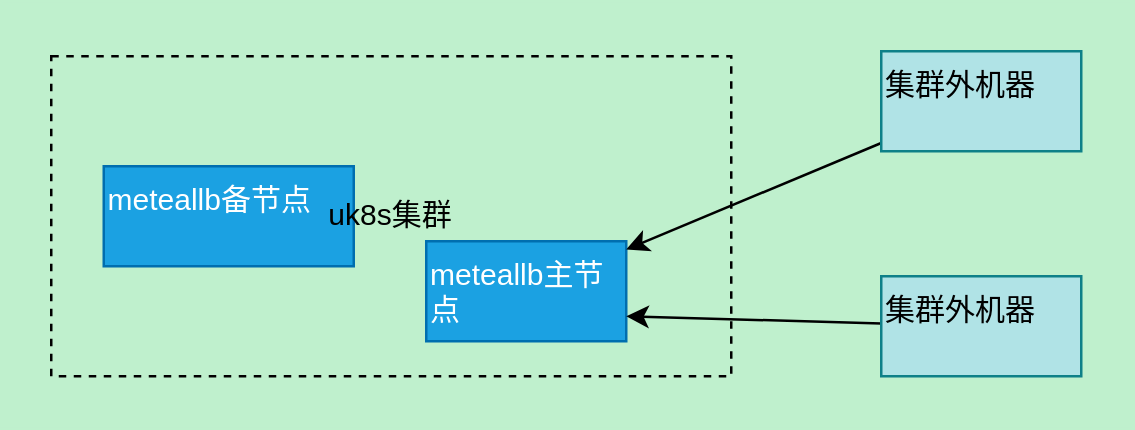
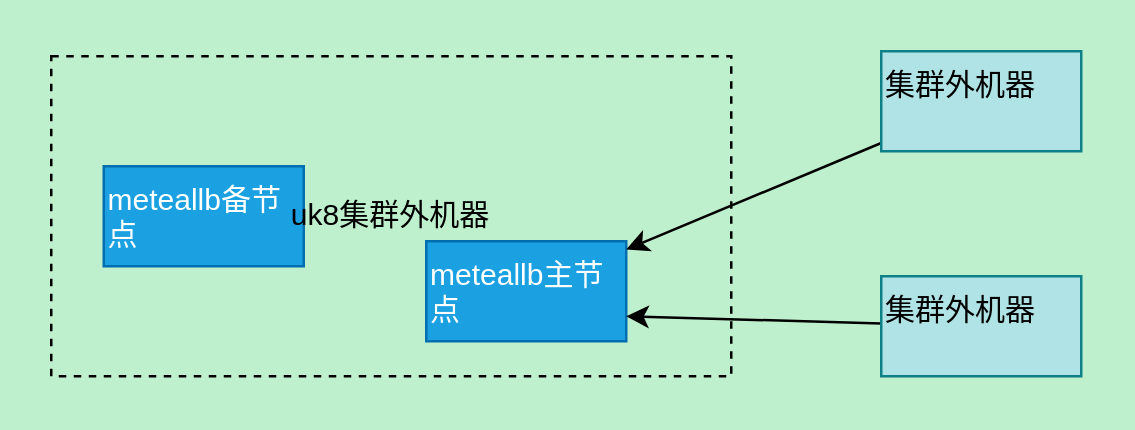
- <mxCell id="2" value="meteallb备节点" style="text;whiteSpace=wrap;html=1;fillColor=#1ba1e2;fontColor=#ffffff;strokeColor=#006EAF;" parent="1" vertex="1"><mxGeometry x="41" y="66" width="100" height="40" as="geometry" /></mxCell>
+ <mxCell id="2" value="meteallb备节点" style="text;whiteSpace=wrap;html=1;fillColor=#1ba1e2;fontColor=#ffffff;strokeColor=#006EAF;" parent="1" vertex="1"><mxGeometry x="41" y="66" width="80" height="40" as="geometry" /></mxCell>
- <mxCell id="6" value="&lt;font color=&quot;#000000&quot;&gt;uk8s集群&lt;/font&gt;" style="rounded=0;whiteSpace=wrap;html=1;dashed=1;strokeColor=#000000;fillColor=none;" parent="1" vertex="1"><mxGeometry x="20" y="22" width="272" height="128" as="geometry" /></mxCell>
+ <mxCell id="6" value="&lt;font color=&quot;#000000&quot;&gt;uk8集群外机器&lt;/font&gt;" style="rounded=0;whiteSpace=wrap;html=1;dashed=1;strokeColor=#000000;fillColor=none;" parent="1" vertex="1"><mxGeometry x="20" y="22" width="272" height="128" as="geometry" /></mxCell>
